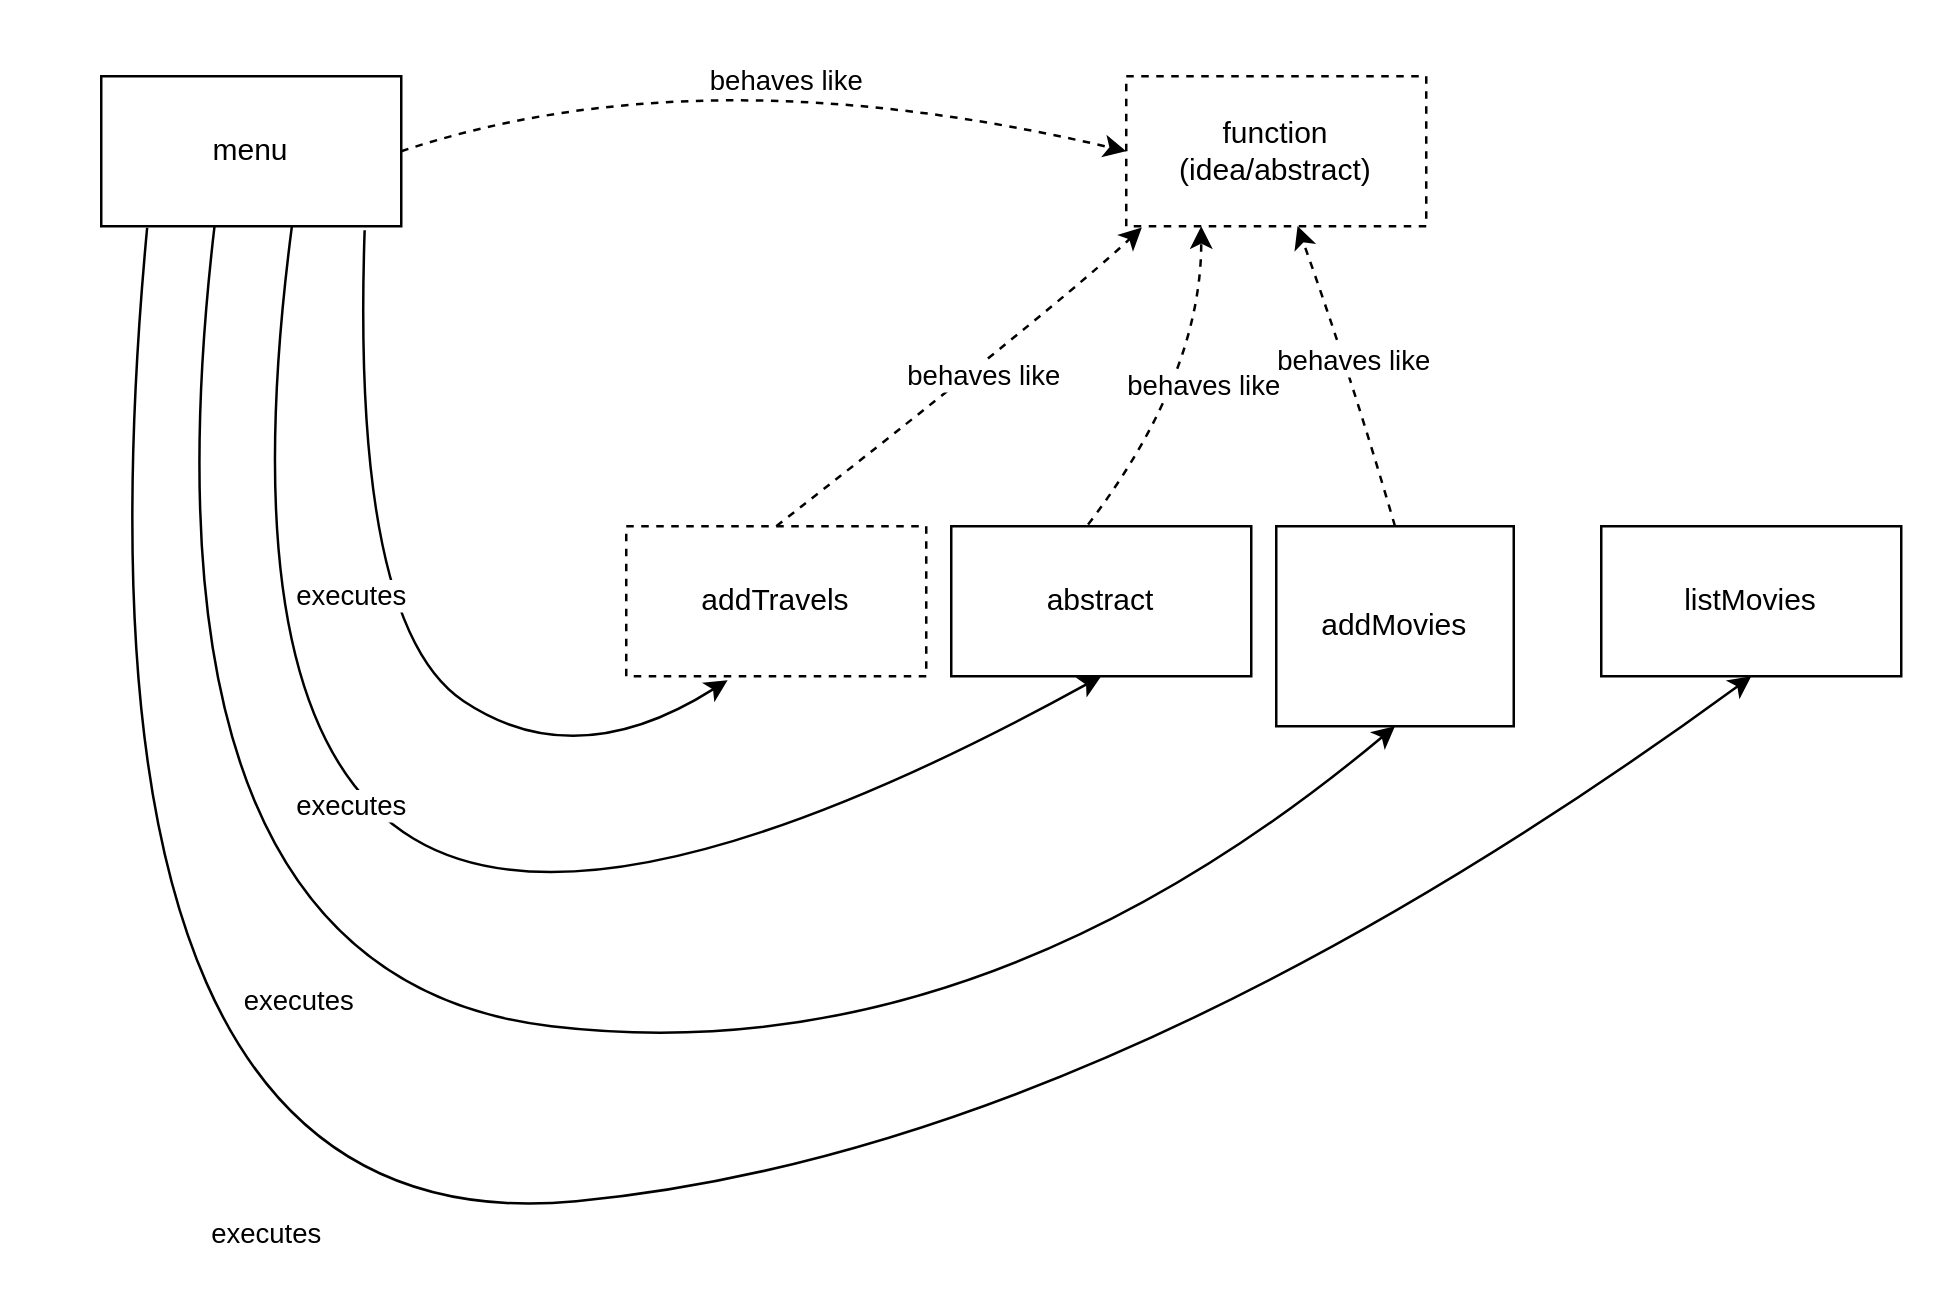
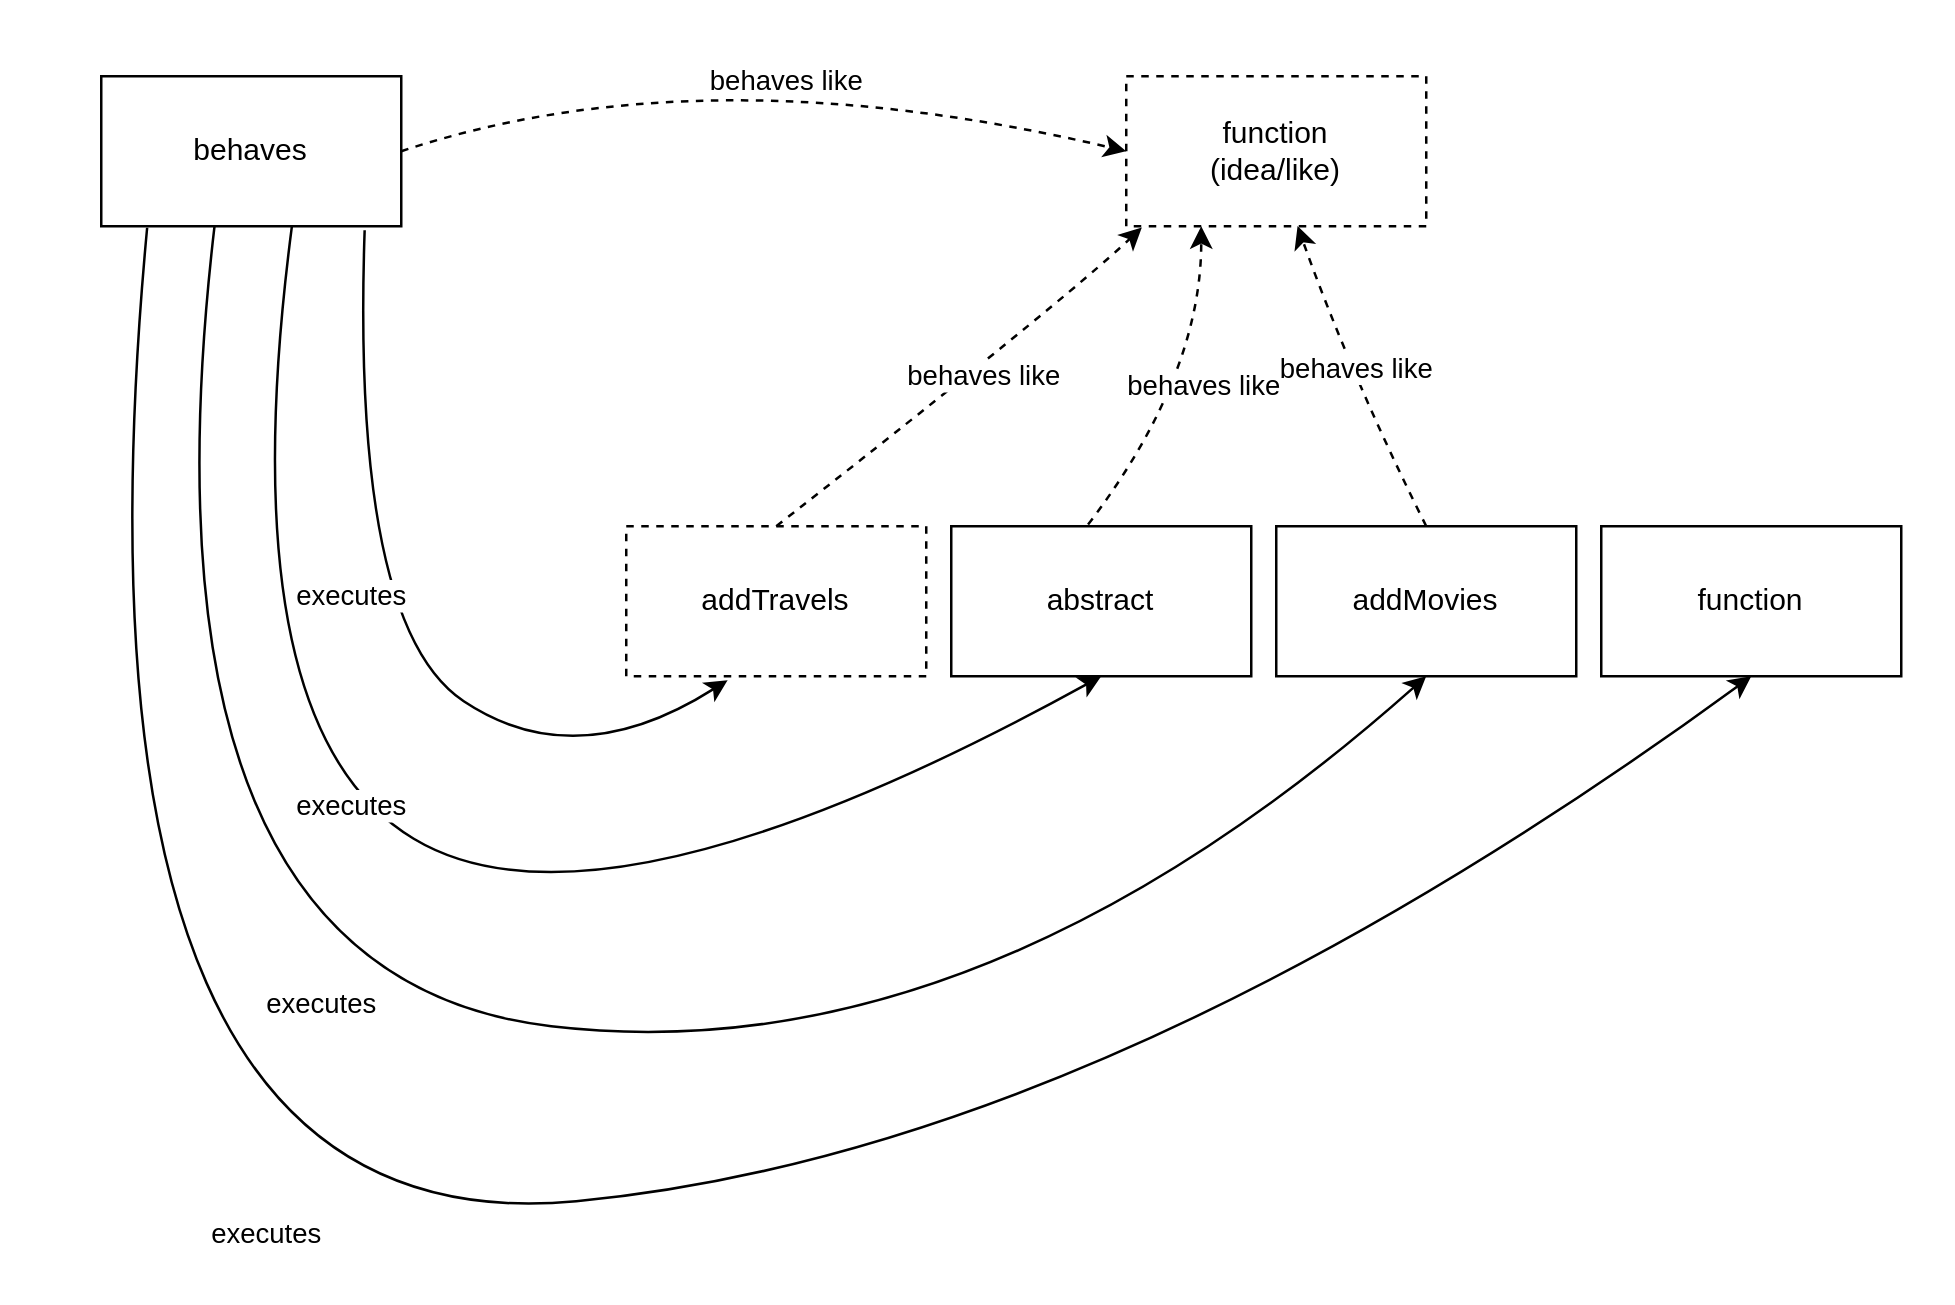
- <mxCell id="2" value="menu" style="rounded=0;whiteSpace=wrap;html=1;" vertex="1" parent="1"><mxGeometry x="40" y="30" width="120" height="60" as="geometry" /></mxCell>
+ <mxCell id="2" value="behaves" style="rounded=0;whiteSpace=wrap;html=1;" vertex="1" parent="1"><mxGeometry x="40" y="30" width="120" height="60" as="geometry" /></mxCell>
- <mxCell id="3" value="function&lt;br&gt;(idea/abstract)" style="rounded=0;whiteSpace=wrap;html=1;dashed=1;" vertex="1" parent="1"><mxGeometry x="450" y="30" width="120" height="60" as="geometry" /></mxCell>
+ <mxCell id="3" value="function&lt;br&gt;(idea/like)" style="rounded=0;whiteSpace=wrap;html=1;dashed=1;" vertex="1" parent="1"><mxGeometry x="450" y="30" width="120" height="60" as="geometry" /></mxCell>
- <mxCell id="8" value="listMovies" style="rounded=0;whiteSpace=wrap;html=1;" vertex="1" parent="1"><mxGeometry x="640" y="210" width="120" height="60" as="geometry" /></mxCell>
+ <mxCell id="8" value="function" style="rounded=0;whiteSpace=wrap;html=1;" vertex="1" parent="1"><mxGeometry x="640" y="210" width="120" height="60" as="geometry" /></mxCell>
- <mxCell id="7" value="addMovies" style="rounded=0;whiteSpace=wrap;html=1;" vertex="1" parent="1"><mxGeometry x="510" y="210" width="95" height="80" as="geometry" /></mxCell>
+ <mxCell id="7" value="addMovies" style="rounded=0;whiteSpace=wrap;html=1;" vertex="1" parent="1"><mxGeometry x="510" y="210" width="120" height="60" as="geometry" /></mxCell>
